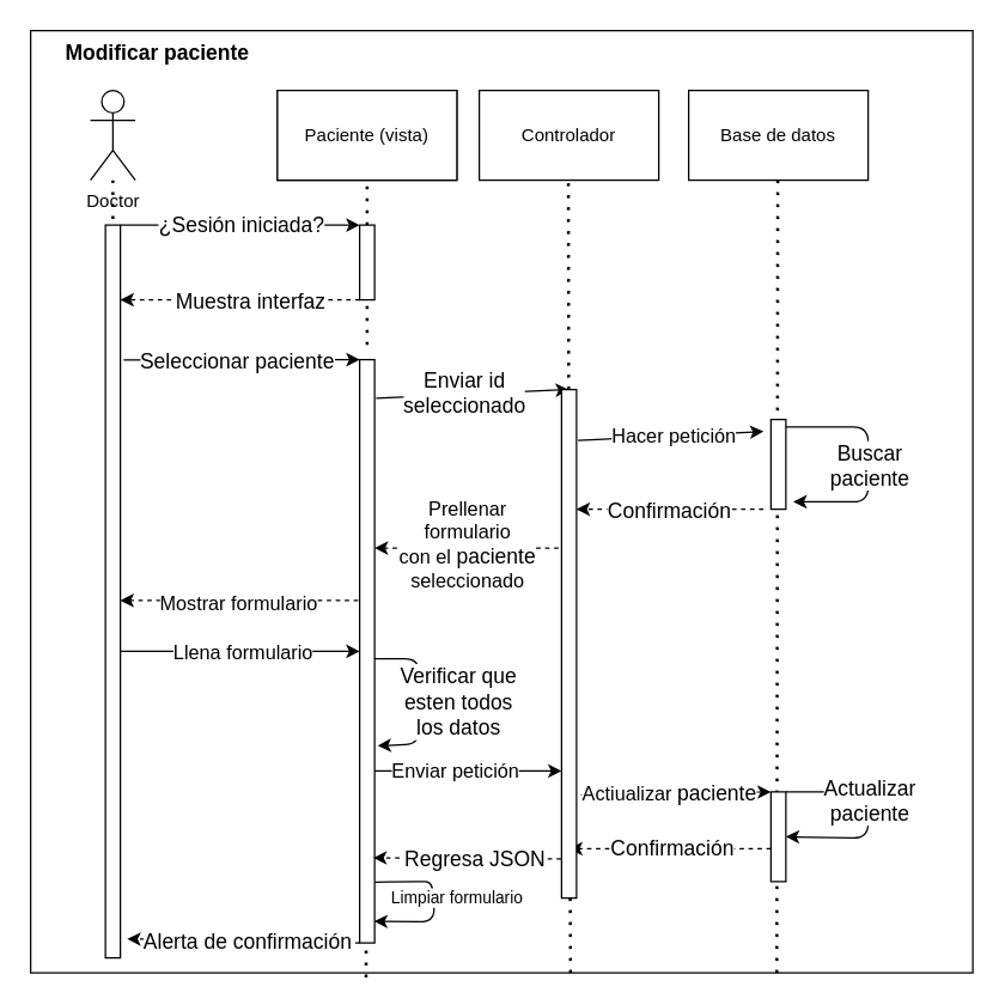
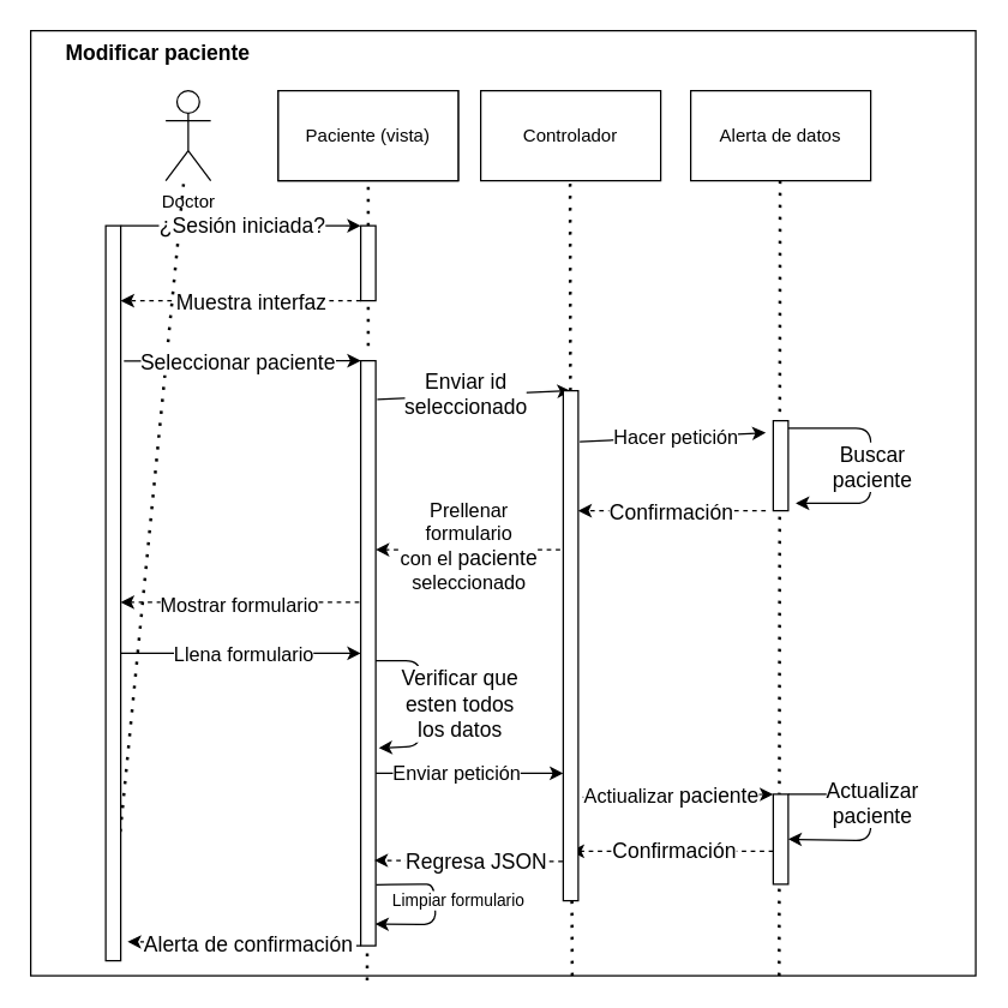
- <mxCell id="6" value="Doctor&lt;br&gt;" style="shape=umlActor;verticalLabelPosition=bottom;verticalAlign=top;html=1;outlineConnect=0;" parent="1" vertex="1"><mxGeometry x="60" y="60" width="30" height="60" as="geometry" /></mxCell>
+ <mxCell id="6" value="Doctor&lt;br&gt;" style="shape=umlActor;verticalLabelPosition=bottom;verticalAlign=top;html=1;outlineConnect=0;" parent="1" vertex="1"><mxGeometry x="110" y="60" width="30" height="60" as="geometry" /></mxCell>
- <mxCell id="16" value="Base de datos" style="rounded=0;whiteSpace=wrap;html=1;" parent="1" vertex="1"><mxGeometry x="460" y="60" width="120" height="60" as="geometry" /></mxCell>
+ <mxCell id="16" value="Alerta de datos" style="rounded=0;whiteSpace=wrap;html=1;" parent="1" vertex="1"><mxGeometry x="460" y="60" width="120" height="60" as="geometry" /></mxCell>
